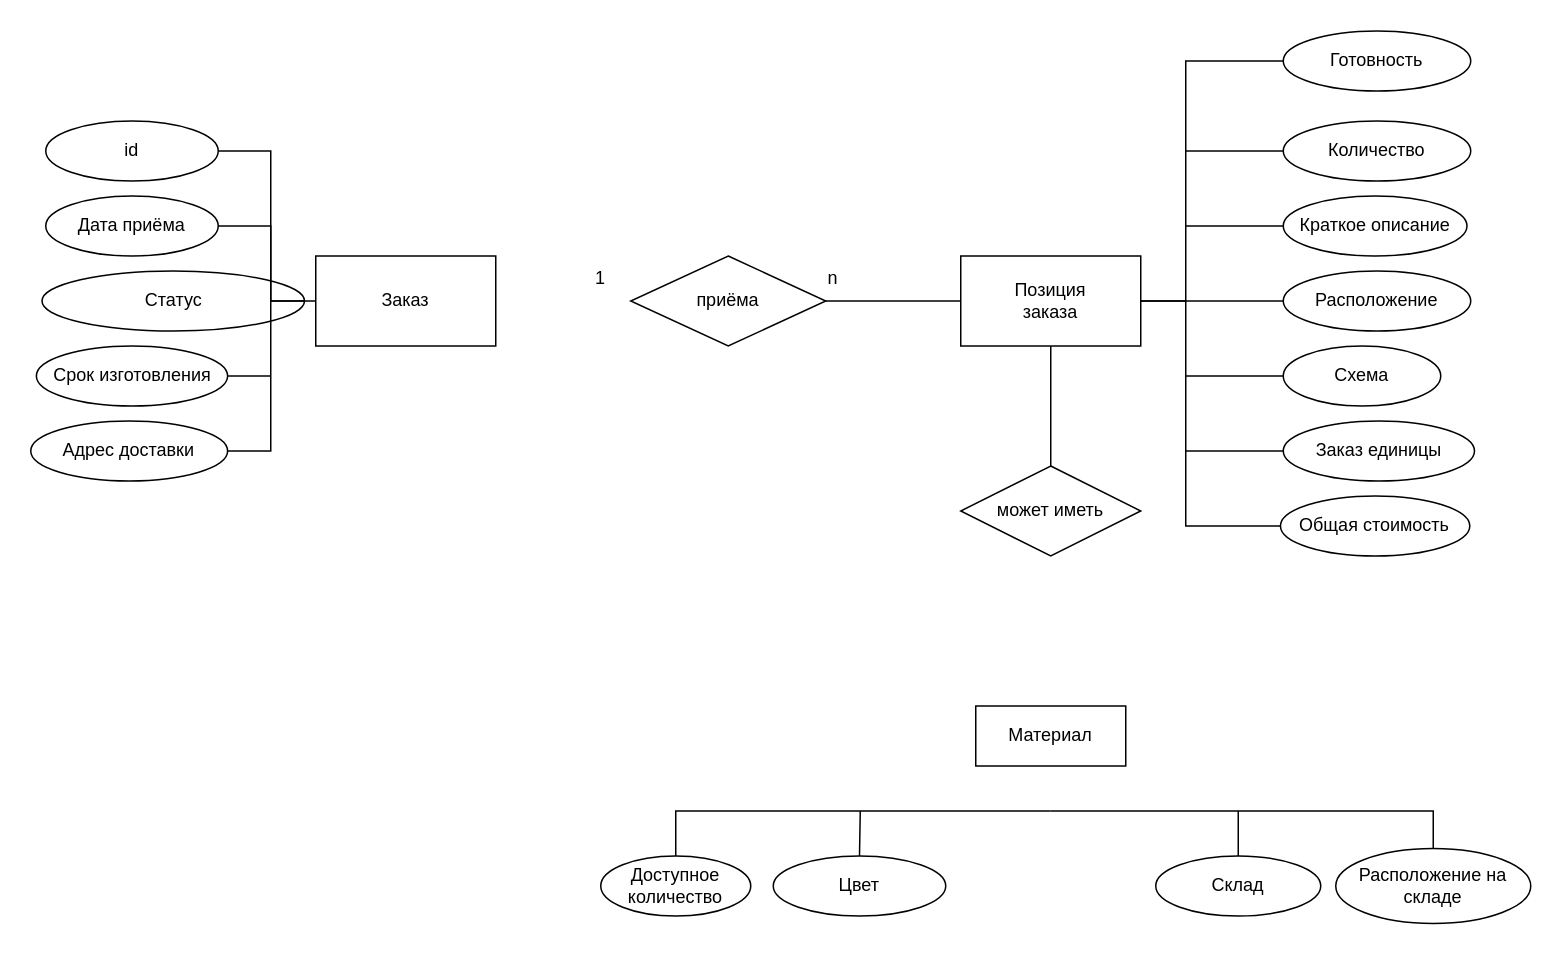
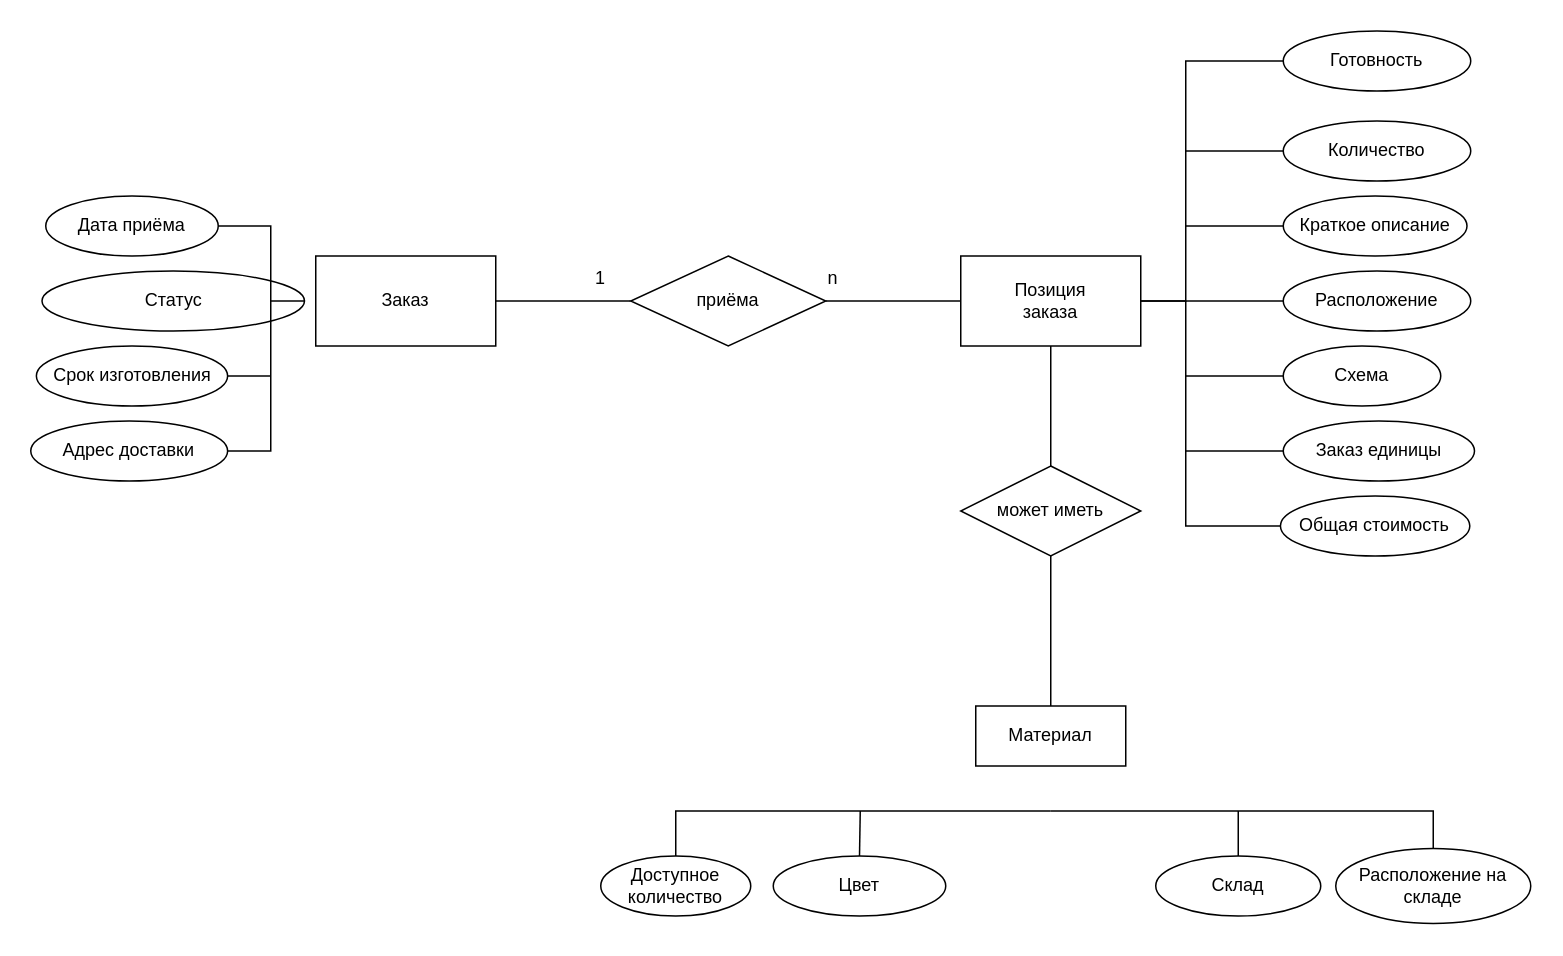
- <mxCell id="26" value="id" style="ellipse;whiteSpace=wrap;html=1;align=center;" parent="1" vertex="1"><mxGeometry x="30" y="80" width="115" height="40" as="geometry" /></mxCell>
- <mxCell id="29" value="" style="endArrow=none;html=1;rounded=0;exitX=1;exitY=0.5;exitDx=0;exitDy=0;entryX=0;entryY=0.5;entryDx=0;entryDy=0;" edge="1" parent="1" source="26" target="2"><mxGeometry width="50" height="50" relative="1" as="geometry"><mxPoint x="50" y="340" as="sourcePoint" /><mxPoint x="100" y="290" as="targetPoint" /><Array as="points"><mxPoint x="180" y="100" /><mxPoint x="180" y="200" /></Array></mxGeometry></mxCell>
+ <mxCell id="23" value="" style="endArrow=none;html=1;rounded=0;exitX=1;exitY=0.5;exitDx=0;exitDy=0;entryX=0;entryY=0.5;entryDx=0;entryDy=0;" parent="1" source="2" target="6" edge="1"><mxGeometry width="50" height="50" relative="1" as="geometry"><mxPoint x="550" y="460" as="sourcePoint" /><mxPoint x="600" y="410" as="targetPoint" /></mxGeometry></mxCell>
+ <mxCell id="20" value="" style="endArrow=none;html=1;rounded=0;entryX=0.5;entryY=1;entryDx=0;entryDy=0;exitX=0.5;exitY=0;exitDx=0;exitDy=0;" parent="1" source="11" target="19" edge="1"><mxGeometry width="50" height="50" relative="1" as="geometry"><mxPoint x="550" y="460" as="sourcePoint" /><mxPoint x="600" y="410" as="targetPoint" /></mxGeometry></mxCell>
